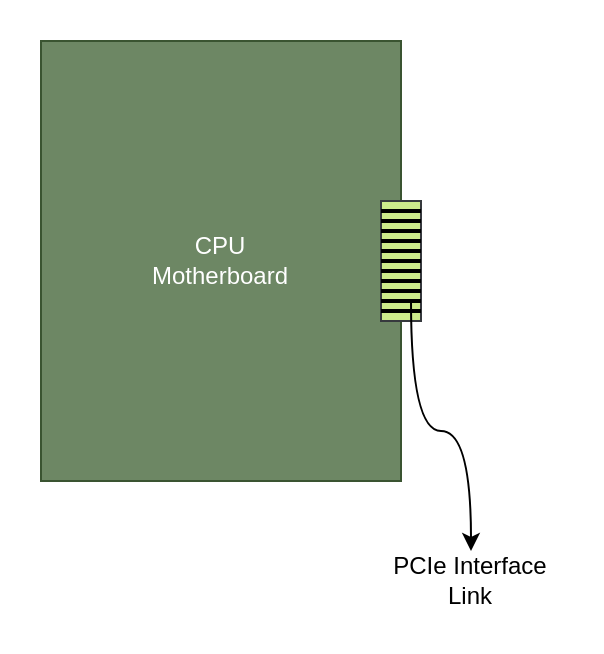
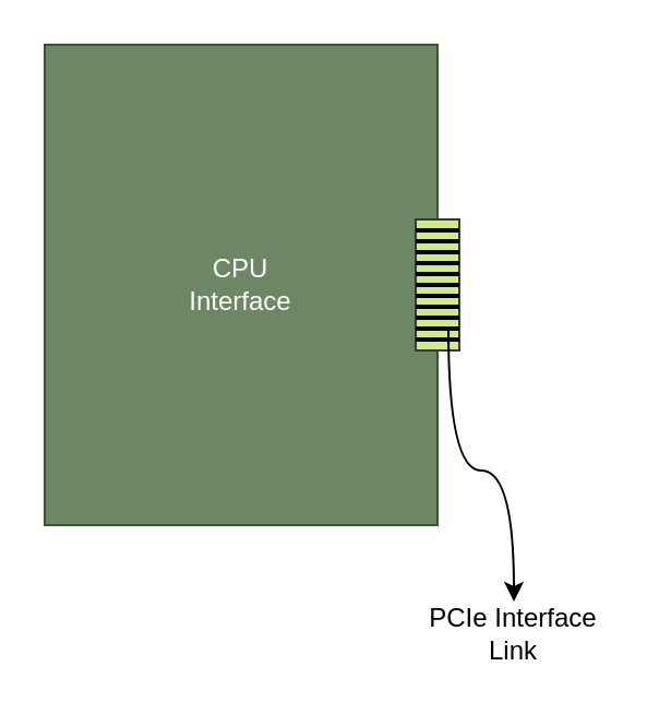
- <mxCell id="2" value="CPU&lt;br&gt;Motherboard" style="rounded=0;whiteSpace=wrap;html=1;fillColor=#6d8764;strokeColor=#3A5431;fontColor=#ffffff;" vertex="1" parent="1"><mxGeometry x="20" y="20" width="180" height="220" as="geometry" /></mxCell>
+ <mxCell id="2" value="CPU&lt;br&gt;Interface" style="rounded=0;whiteSpace=wrap;html=1;fillColor=#6d8764;strokeColor=#3A5431;fontColor=#ffffff;" vertex="1" parent="1"><mxGeometry x="20" y="20" width="180" height="220" as="geometry" /></mxCell>
